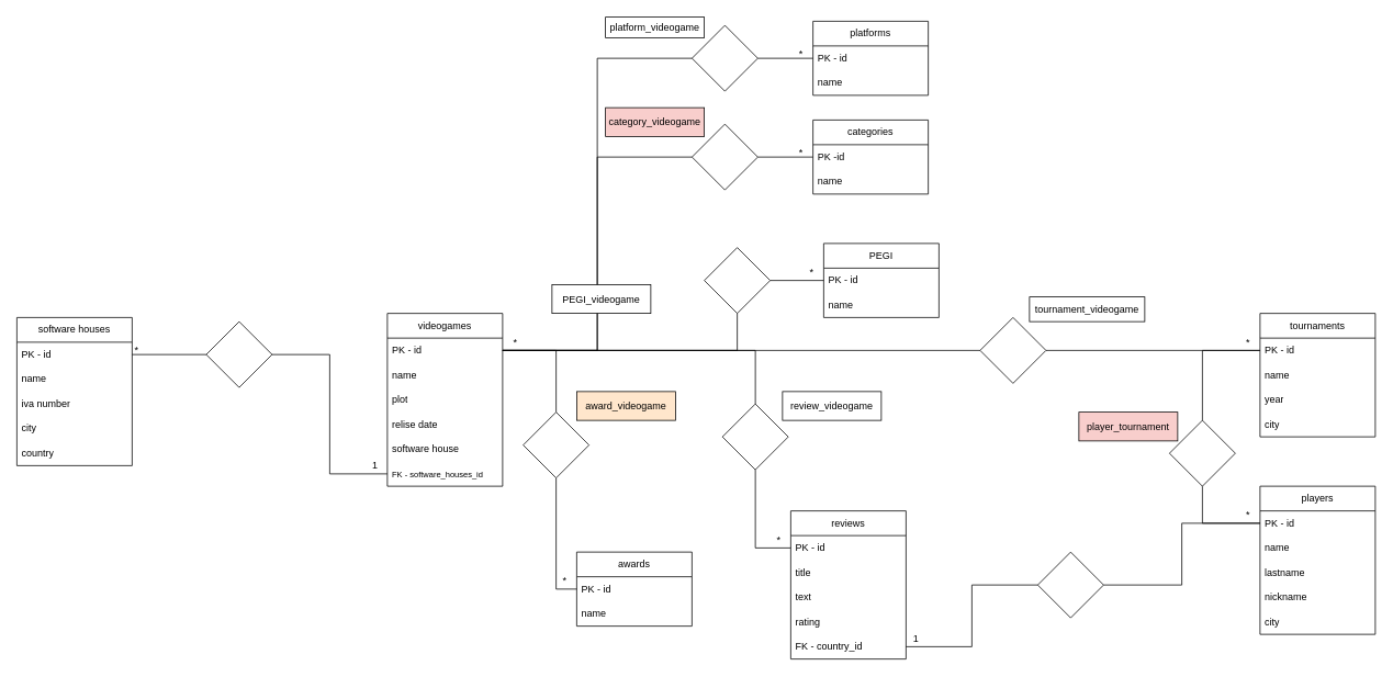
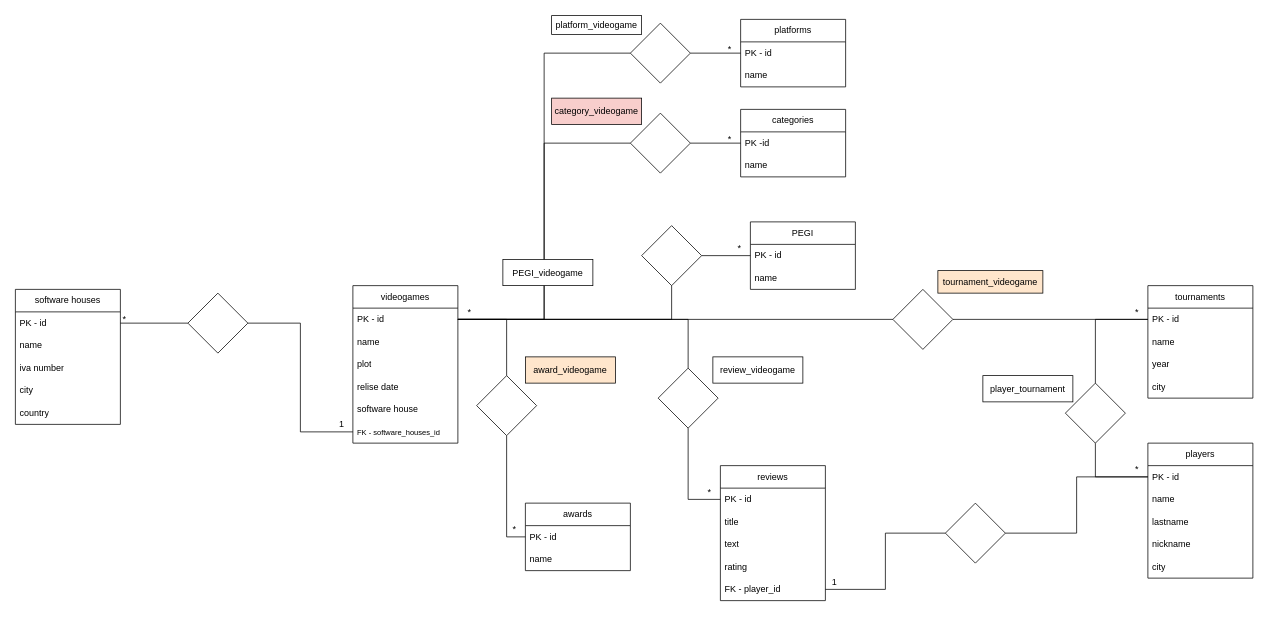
- <mxCell id="87" value="tournament_videogame" style="rounded=0;whiteSpace=wrap;html=1;" vertex="1" parent="1"><mxGeometry x="1250" y="360" width="140" height="30" as="geometry" /></mxCell>
+ <mxCell id="87" value="tournament_videogame" style="rounded=0;whiteSpace=wrap;html=1;fillColor=#ffe6cc;" vertex="1" parent="1"><mxGeometry x="1250" y="360" width="140" height="30" as="geometry" /></mxCell>
- <mxCell id="88" value="player_tournament" style="rounded=0;whiteSpace=wrap;html=1;fillColor=#f8cecc;" vertex="1" parent="1"><mxGeometry x="1310" y="500" width="120" height="35" as="geometry" /></mxCell>
+ <mxCell id="88" value="player_tournament" style="rounded=0;whiteSpace=wrap;html=1;" vertex="1" parent="1"><mxGeometry x="1310" y="500" width="120" height="35" as="geometry" /></mxCell>
- <mxCell id="64" value="FK - country_id" style="text;strokeColor=none;fillColor=none;align=left;verticalAlign=middle;spacingLeft=4;spacingRight=4;overflow=hidden;points=[[0,0.5],[1,0.5]];portConstraint=eastwest;rotatable=0;whiteSpace=wrap;html=1;" vertex="1" parent="59"><mxGeometry y="150" width="140" height="30" as="geometry" /></mxCell>
+ <mxCell id="64" value="FK - player_id" style="text;strokeColor=none;fillColor=none;align=left;verticalAlign=middle;spacingLeft=4;spacingRight=4;overflow=hidden;points=[[0,0.5],[1,0.5]];portConstraint=eastwest;rotatable=0;whiteSpace=wrap;html=1;" vertex="1" parent="59"><mxGeometry y="150" width="140" height="30" as="geometry" /></mxCell>
